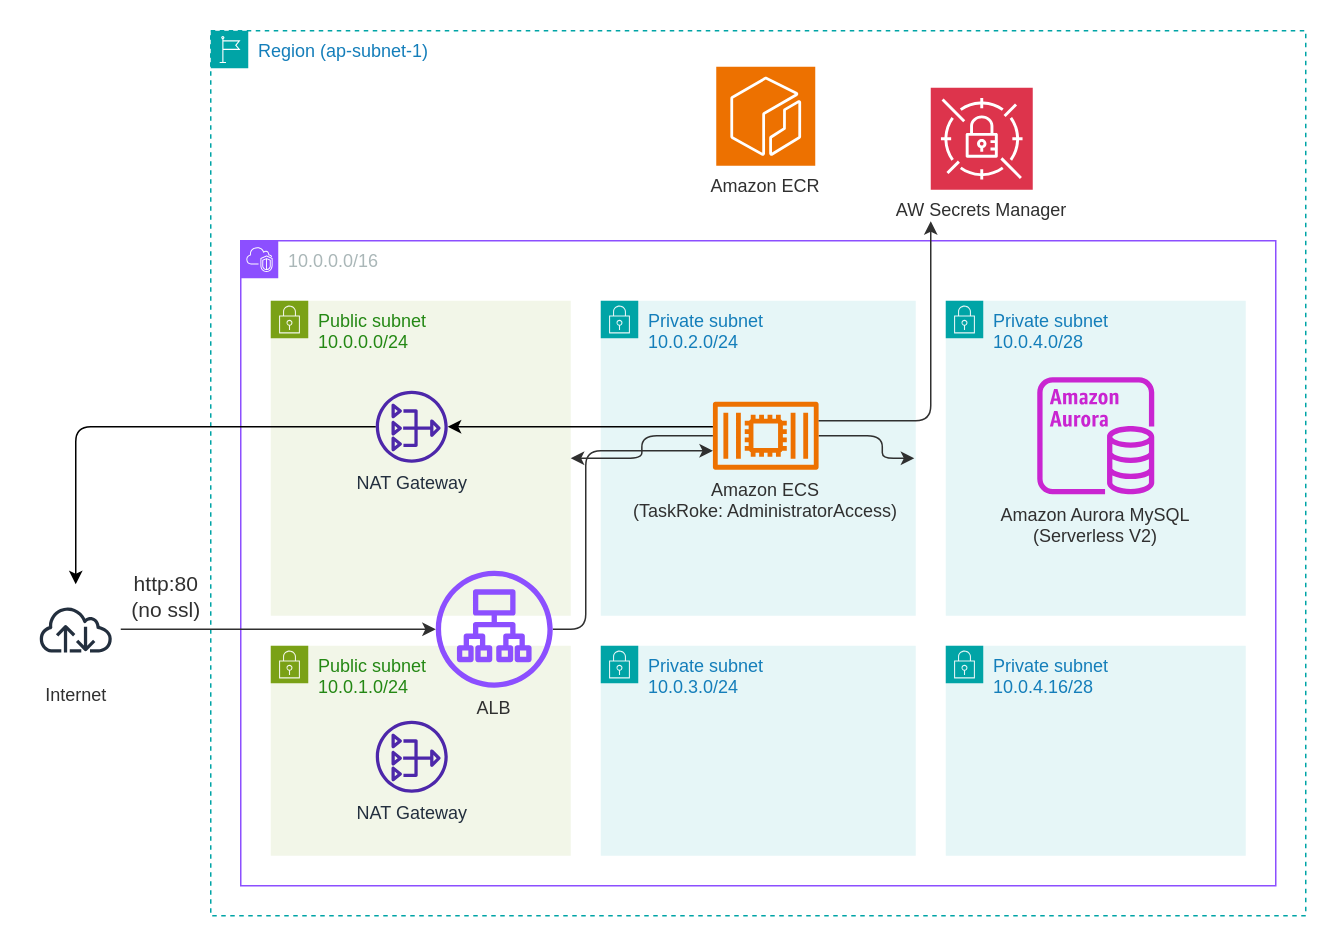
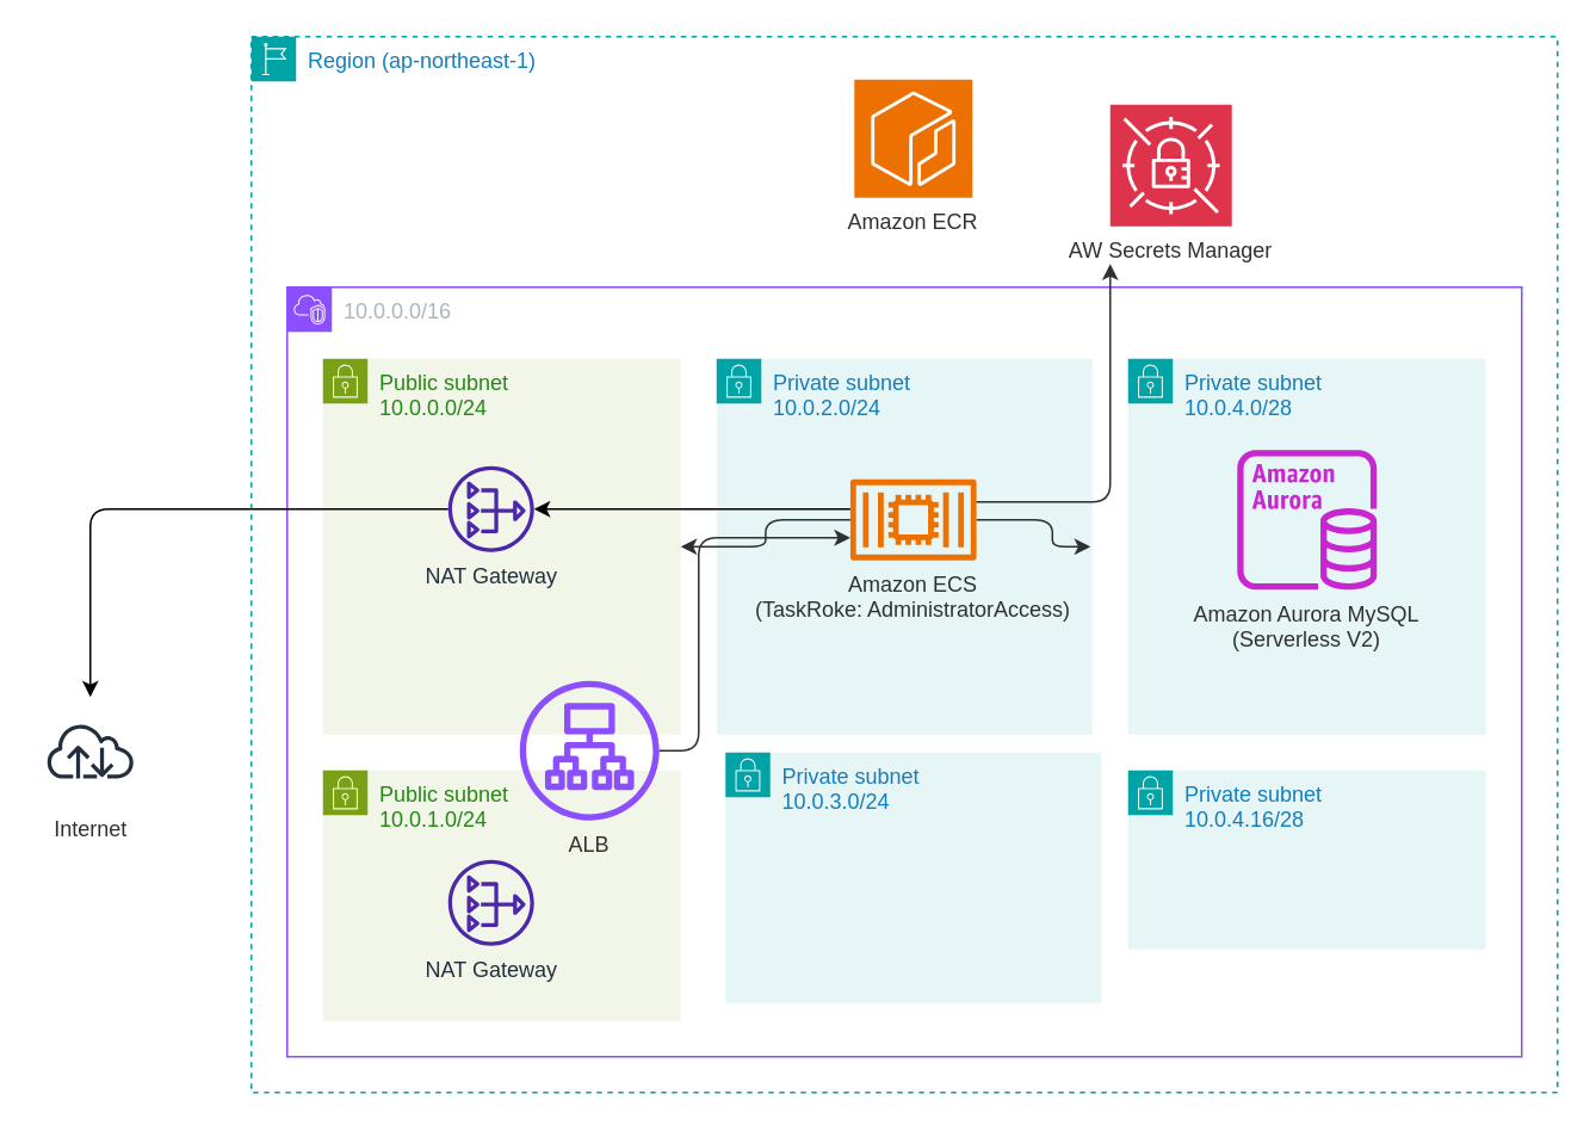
- <mxCell id="16" value="Region (ap-subnet-1)" style="points=[[0,0],[0.25,0],[0.5,0],[0.75,0],[1,0],[1,0.25],[1,0.5],[1,0.75],[1,1],[0.75,1],[0.5,1],[0.25,1],[0,1],[0,0.75],[0,0.5],[0,0.25]];outlineConnect=0;gradientColor=none;html=1;whiteSpace=wrap;fontSize=12;fontStyle=0;container=1;pointerEvents=0;collapsible=0;recursiveResize=0;shape=mxgraph.aws4.group;grIcon=mxgraph.aws4.group_region;strokeColor=#00A4A6;fillColor=none;verticalAlign=top;align=left;spacingLeft=30;fontColor=#147EBA;dashed=1;fontFamily=Helvetica;labelBackgroundColor=none;" parent="1" vertex="1"><mxGeometry x="140" y="20" width="730" height="590" as="geometry" /></mxCell>
+ <mxCell id="16" value="Region (ap-northeast-1)" style="points=[[0,0],[0.25,0],[0.5,0],[0.75,0],[1,0],[1,0.25],[1,0.5],[1,0.75],[1,1],[0.75,1],[0.5,1],[0.25,1],[0,1],[0,0.75],[0,0.5],[0,0.25]];outlineConnect=0;gradientColor=none;html=1;whiteSpace=wrap;fontSize=12;fontStyle=0;container=1;pointerEvents=0;collapsible=0;recursiveResize=0;shape=mxgraph.aws4.group;grIcon=mxgraph.aws4.group_region;strokeColor=#00A4A6;fillColor=none;verticalAlign=top;align=left;spacingLeft=30;fontColor=#147EBA;dashed=1;fontFamily=Helvetica;labelBackgroundColor=none;" parent="1" vertex="1"><mxGeometry x="140" y="20" width="730" height="590" as="geometry" /></mxCell>
- <mxCell id="23" style="edgeStyle=orthogonalEdgeStyle;curved=0;rounded=1;orthogonalLoop=1;jettySize=auto;html=1;strokeColor=#303030;align=center;verticalAlign=middle;fontFamily=Helvetica;fontSize=11;fontColor=#303030;labelBackgroundColor=default;endArrow=classic;" parent="1" source="25" target="19" edge="1"><mxGeometry relative="1" as="geometry" /></mxCell>
- <mxCell id="24" value="http:80&lt;div&gt;(no ssl)&lt;/div&gt;" style="edgeLabel;html=1;align=center;verticalAlign=middle;resizable=0;points=[];fontFamily=Helvetica;fontSize=14;fontColor=#303030;labelBackgroundColor=none;" parent="23" connectable="0" vertex="1"><mxGeometry x="-0.614" y="-2" relative="1" as="geometry"><mxPoint x="-12" y="-25" as="offset" /></mxGeometry></mxCell>
- <mxCell id="7" value="Private subnet&lt;div&gt;10.0.3.0/24&lt;/div&gt;" style="points=[[0,0],[0.25,0],[0.5,0],[0.75,0],[1,0],[1,0.25],[1,0.5],[1,0.75],[1,1],[0.75,1],[0.5,1],[0.25,1],[0,1],[0,0.75],[0,0.5],[0,0.25]];outlineConnect=0;gradientColor=none;html=1;whiteSpace=wrap;fontSize=12;fontStyle=0;container=0;pointerEvents=0;collapsible=0;recursiveResize=0;shape=mxgraph.aws4.group;grIcon=mxgraph.aws4.group_security_group;grStroke=0;strokeColor=#00A4A6;fillColor=#E6F6F7;verticalAlign=top;align=left;spacingLeft=30;fontColor=#147EBA;dashed=0;" parent="1" vertex="1"><mxGeometry x="400" y="430" width="210" height="140" as="geometry" /></mxCell>
+ <mxCell id="7" value="Private subnet&lt;div&gt;10.0.3.0/24&lt;/div&gt;" style="points=[[0,0],[0.25,0],[0.5,0],[0.75,0],[1,0],[1,0.25],[1,0.5],[1,0.75],[1,1],[0.75,1],[0.5,1],[0.25,1],[0,1],[0,0.75],[0,0.5],[0,0.25]];outlineConnect=0;gradientColor=none;html=1;whiteSpace=wrap;fontSize=12;fontStyle=0;container=0;pointerEvents=0;collapsible=0;recursiveResize=0;shape=mxgraph.aws4.group;grIcon=mxgraph.aws4.group_security_group;grStroke=0;strokeColor=#00A4A6;fillColor=#E6F6F7;verticalAlign=top;align=left;spacingLeft=30;fontColor=#147EBA;dashed=0;" parent="1" vertex="1"><mxGeometry x="405" y="420" width="210" height="140" as="geometry" /></mxCell>
- <mxCell id="8" value="Private subnet&lt;div&gt;10.0.4.16/28&lt;/div&gt;" style="points=[[0,0],[0.25,0],[0.5,0],[0.75,0],[1,0],[1,0.25],[1,0.5],[1,0.75],[1,1],[0.75,1],[0.5,1],[0.25,1],[0,1],[0,0.75],[0,0.5],[0,0.25]];outlineConnect=0;gradientColor=none;html=1;whiteSpace=wrap;fontSize=12;fontStyle=0;container=0;pointerEvents=0;collapsible=0;recursiveResize=0;shape=mxgraph.aws4.group;grIcon=mxgraph.aws4.group_security_group;grStroke=0;strokeColor=#00A4A6;fillColor=#E6F6F7;verticalAlign=top;align=left;spacingLeft=30;fontColor=#147EBA;dashed=0;" parent="1" vertex="1"><mxGeometry x="630" y="430" width="200" height="140" as="geometry" /></mxCell>
+ <mxCell id="8" value="Private subnet&lt;div&gt;10.0.4.16/28&lt;/div&gt;" style="points=[[0,0],[0.25,0],[0.5,0],[0.75,0],[1,0],[1,0.25],[1,0.5],[1,0.75],[1,1],[0.75,1],[0.5,1],[0.25,1],[0,1],[0,0.75],[0,0.5],[0,0.25]];outlineConnect=0;gradientColor=none;html=1;whiteSpace=wrap;fontSize=12;fontStyle=0;container=0;pointerEvents=0;collapsible=0;recursiveResize=0;shape=mxgraph.aws4.group;grIcon=mxgraph.aws4.group_security_group;grStroke=0;strokeColor=#00A4A6;fillColor=#E6F6F7;verticalAlign=top;align=left;spacingLeft=30;fontColor=#147EBA;dashed=0;" parent="1" vertex="1"><mxGeometry x="630" y="430" width="200" height="100" as="geometry" /></mxCell>
